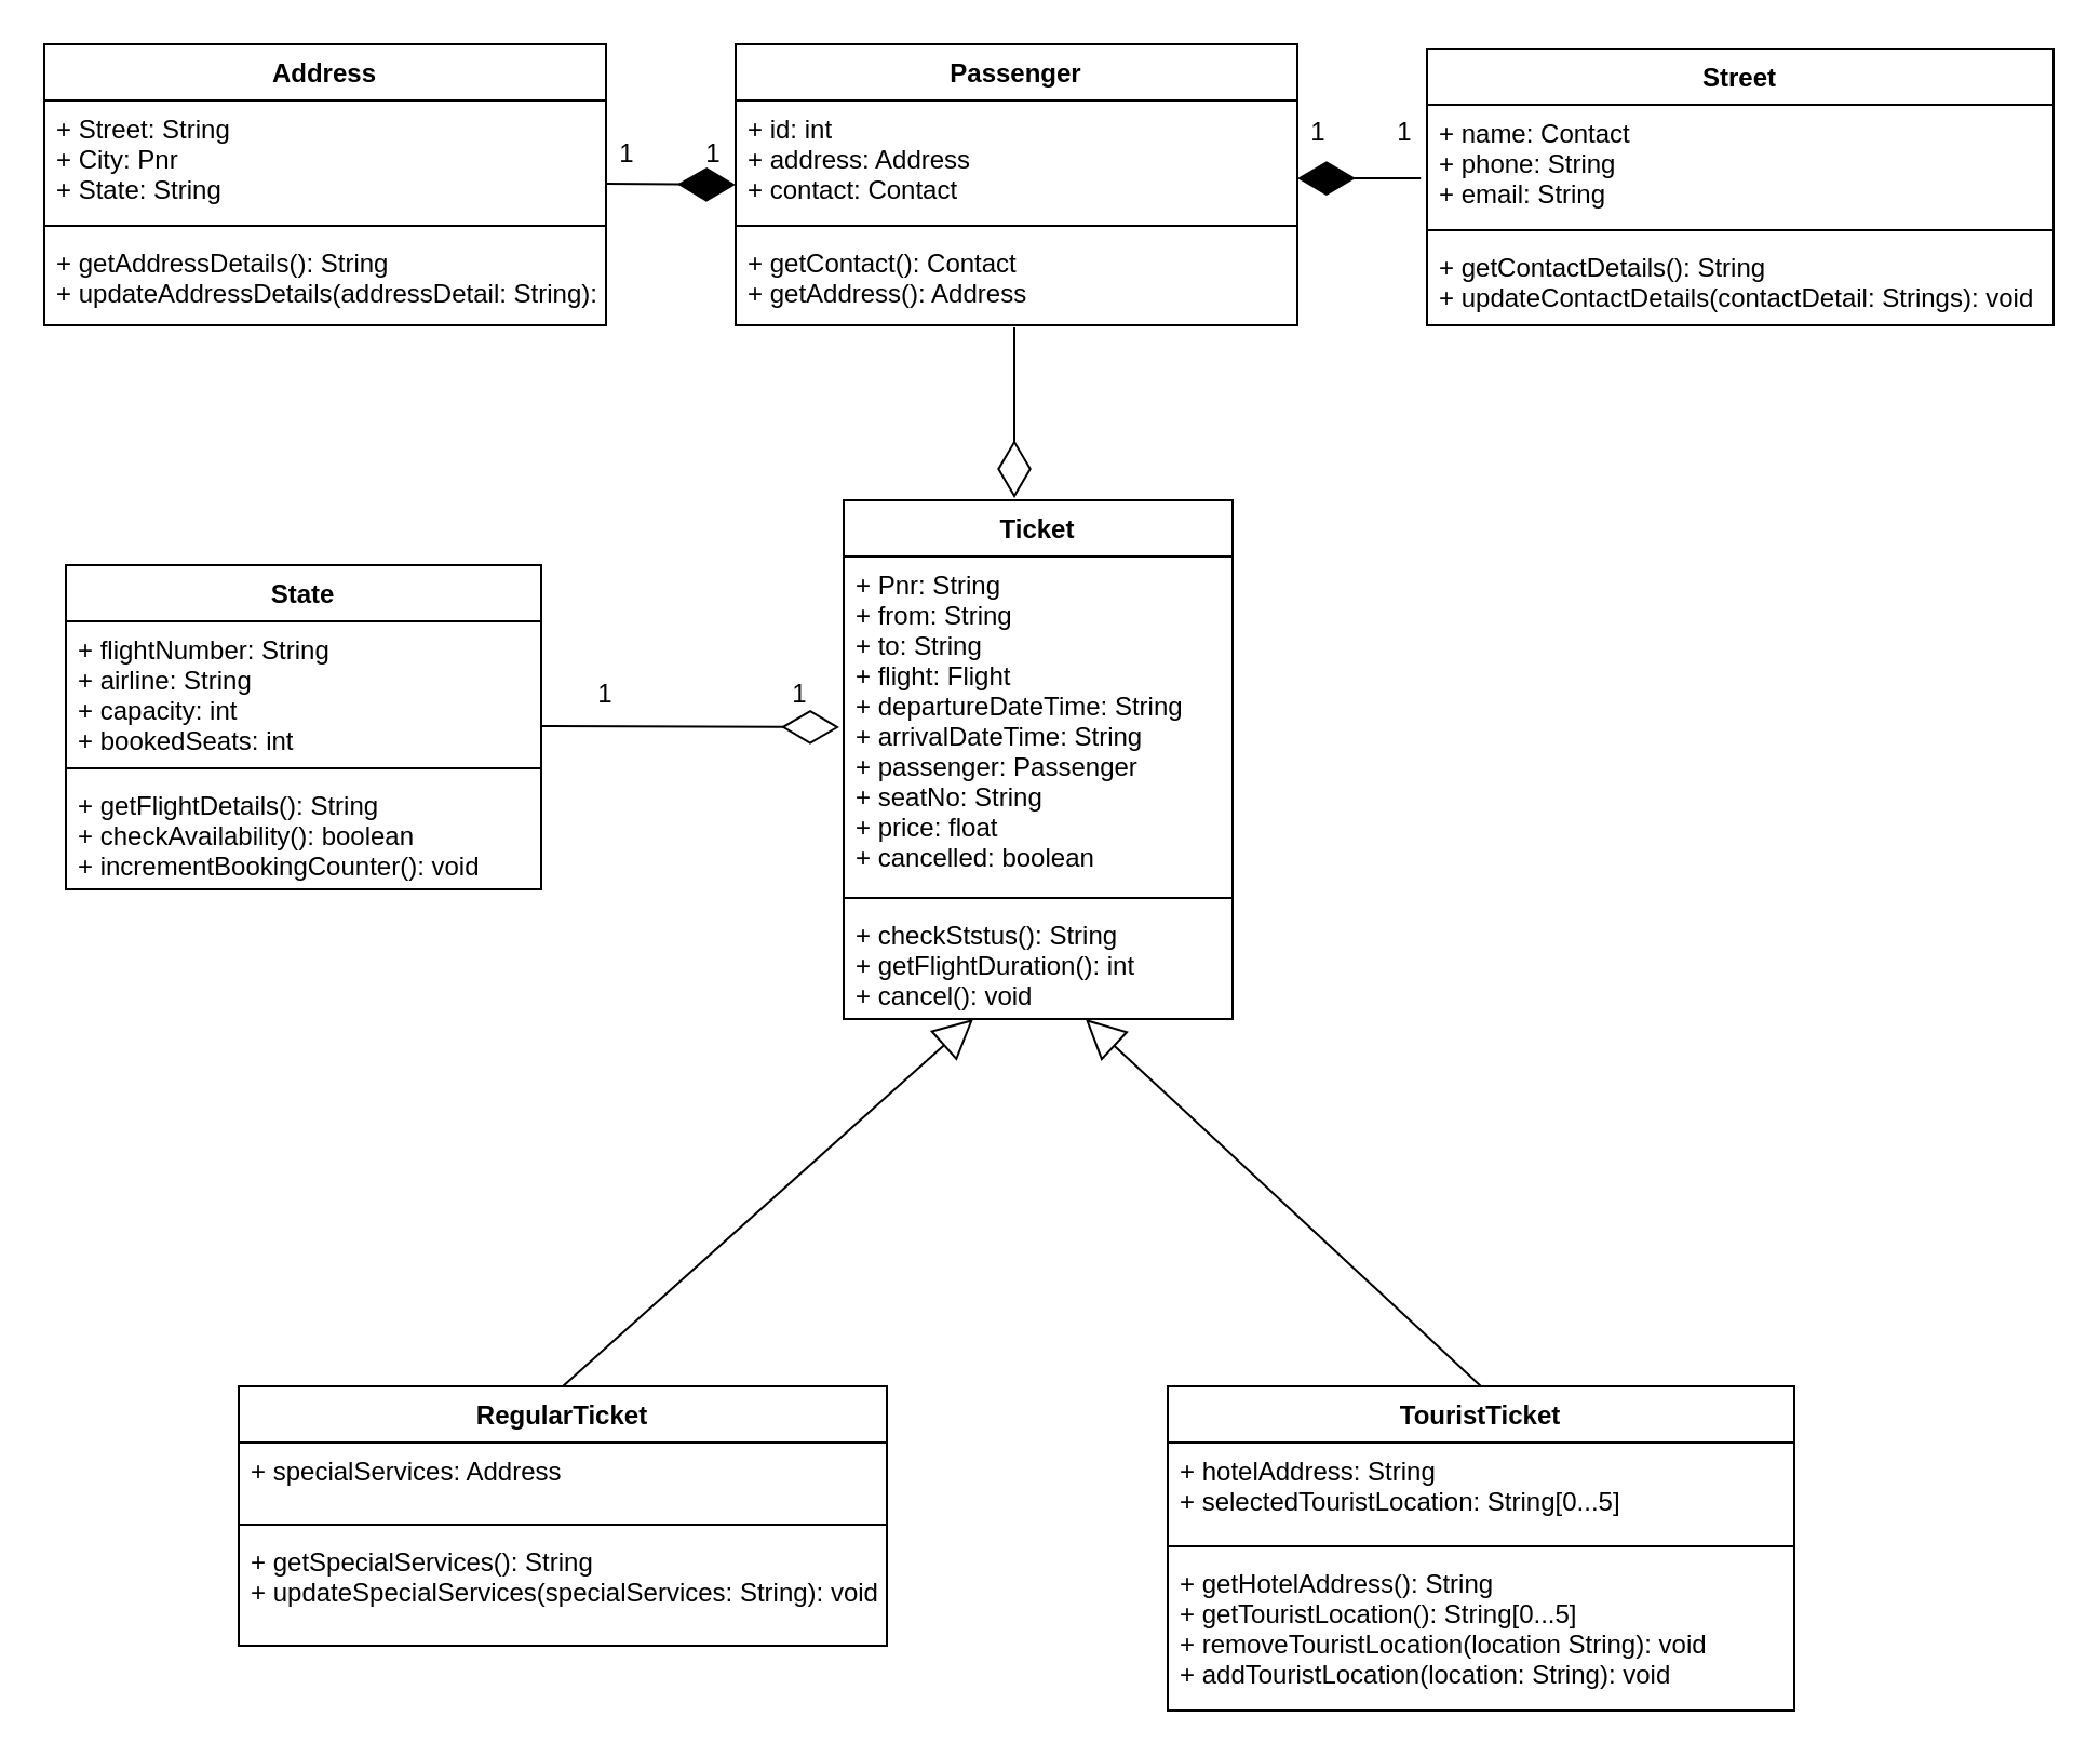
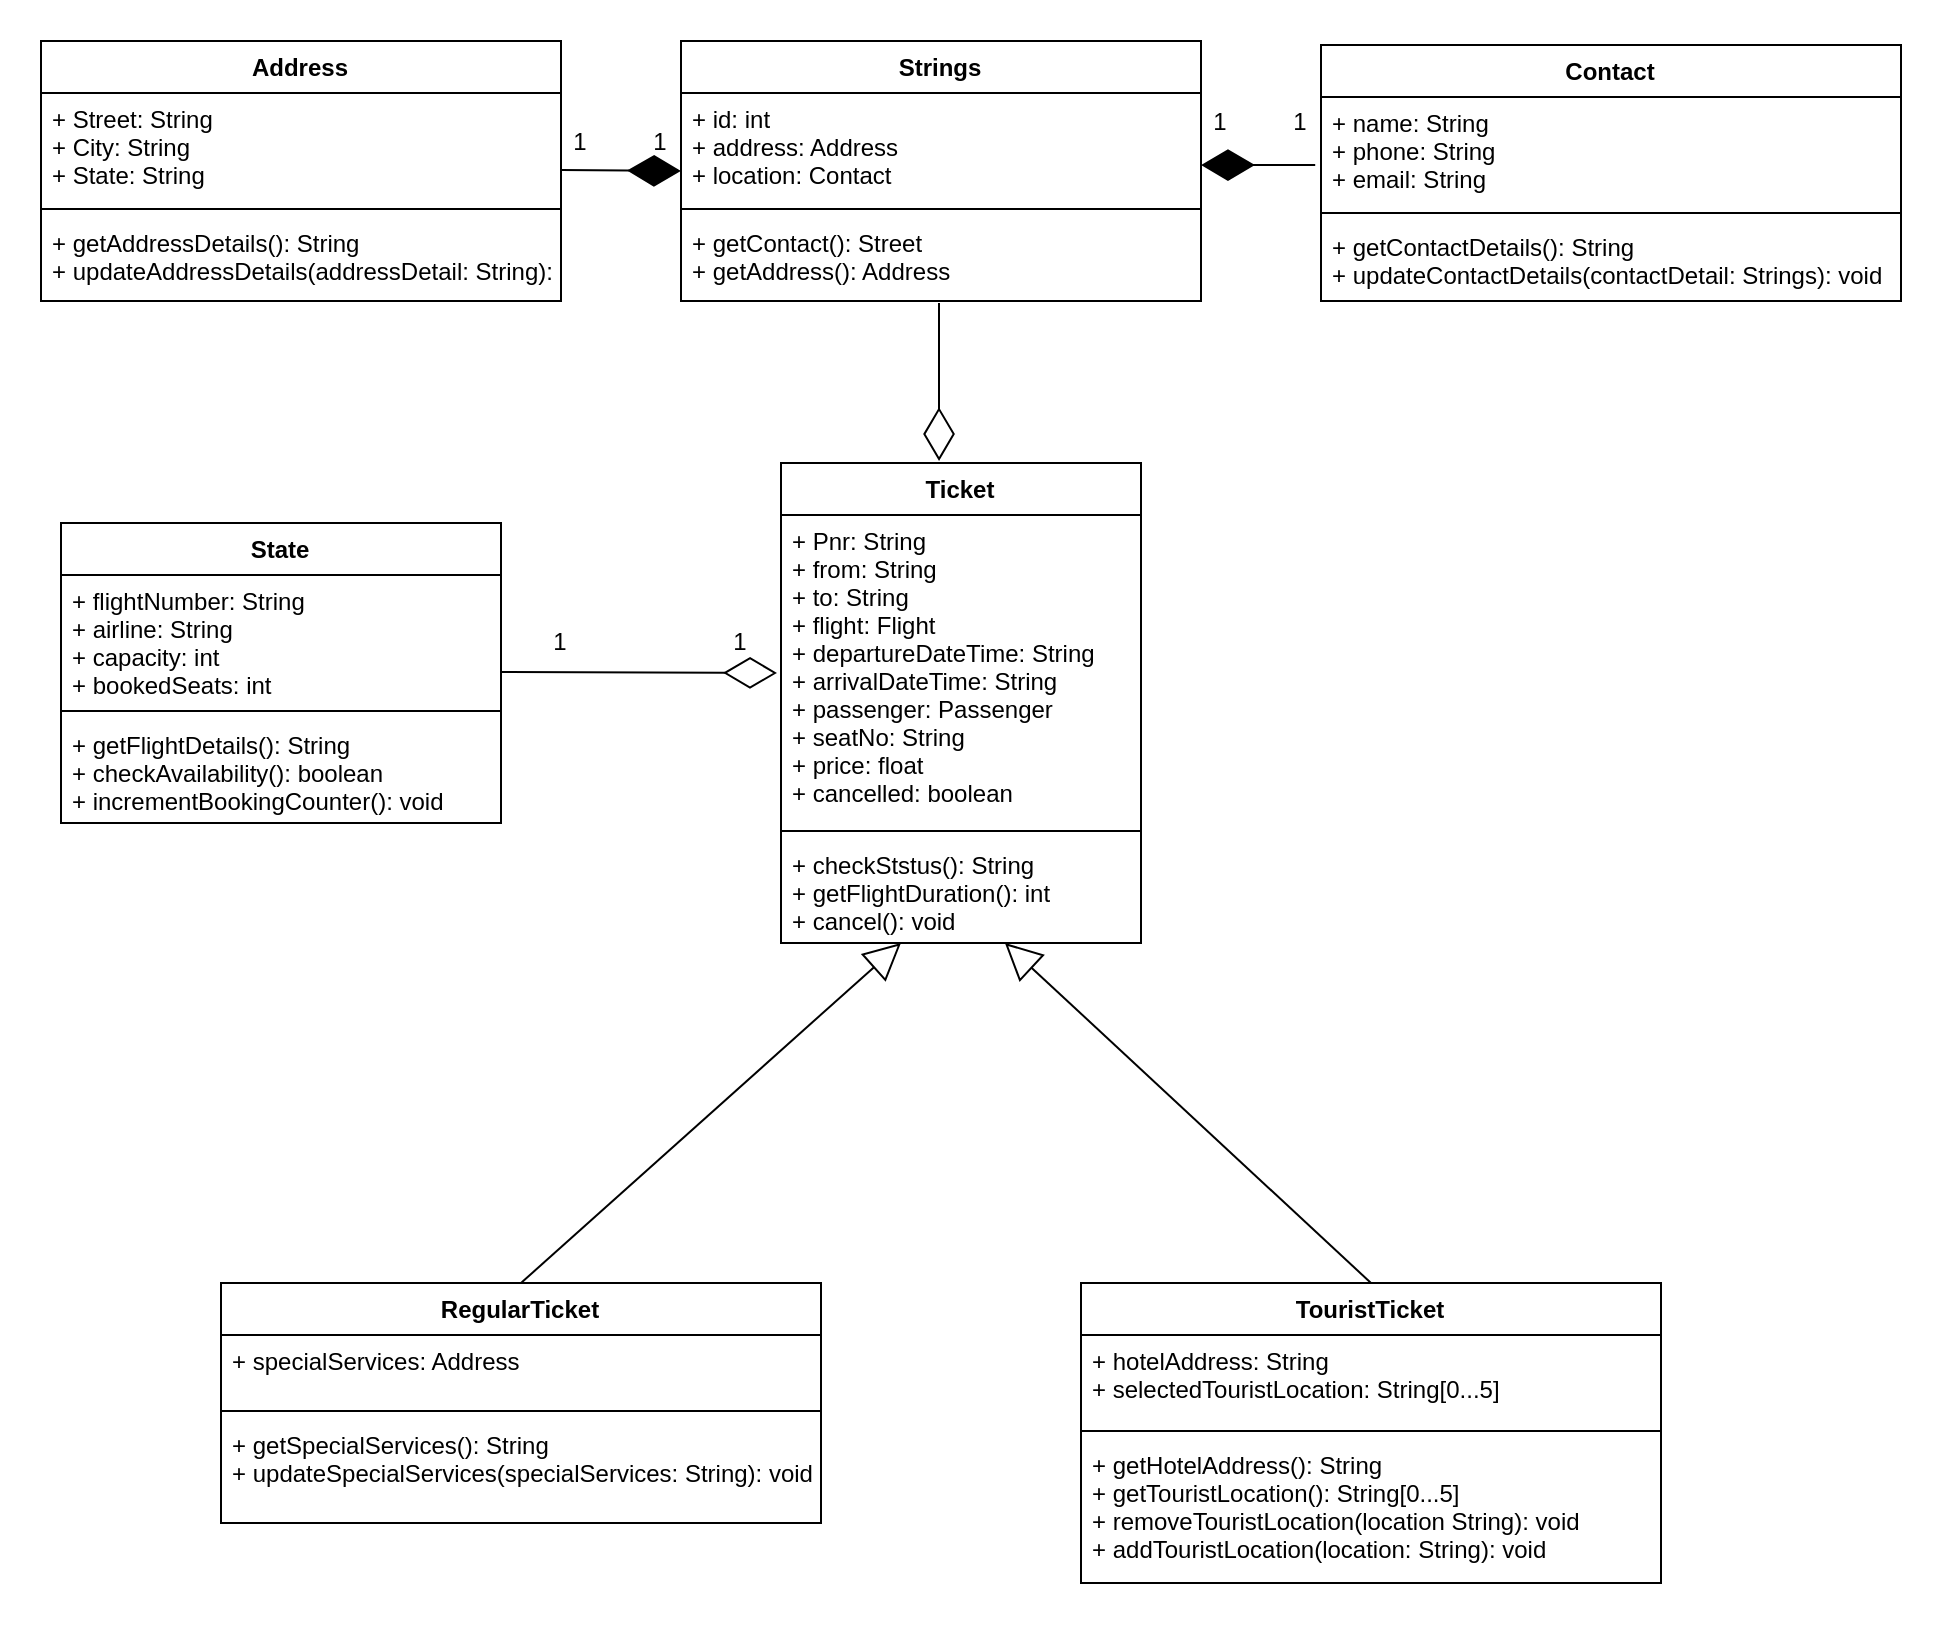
- <mxCell id="14" value="Passenger" style="swimlane;fontStyle=1;align=center;verticalAlign=top;childLayout=stackLayout;horizontal=1;startSize=26;horizontalStack=0;resizeParent=1;resizeParentMax=0;resizeLast=0;collapsible=1;marginBottom=0;" parent="1" vertex="1"><mxGeometry x="340" y="20" width="260" height="130" as="geometry" /></mxCell>
+ <mxCell id="14" value="Strings" style="swimlane;fontStyle=1;align=center;verticalAlign=top;childLayout=stackLayout;horizontal=1;startSize=26;horizontalStack=0;resizeParent=1;resizeParentMax=0;resizeLast=0;collapsible=1;marginBottom=0;" parent="1" vertex="1"><mxGeometry x="340" y="20" width="260" height="130" as="geometry" /></mxCell>
- <mxCell id="18" value="Street" style="swimlane;fontStyle=1;align=center;verticalAlign=top;childLayout=stackLayout;horizontal=1;startSize=26;horizontalStack=0;resizeParent=1;resizeParentMax=0;resizeLast=0;collapsible=1;marginBottom=0;" parent="1" vertex="1"><mxGeometry x="660" y="22" width="290" height="128" as="geometry" /></mxCell>
+ <mxCell id="18" value="Contact" style="swimlane;fontStyle=1;align=center;verticalAlign=top;childLayout=stackLayout;horizontal=1;startSize=26;horizontalStack=0;resizeParent=1;resizeParentMax=0;resizeLast=0;collapsible=1;marginBottom=0;" parent="1" vertex="1"><mxGeometry x="660" y="22" width="290" height="128" as="geometry" /></mxCell>
- <mxCell id="3" value="+ Street: String&#10;+ City: Pnr&#10;+ State: String" style="text;strokeColor=none;fillColor=none;align=left;verticalAlign=top;spacingLeft=4;spacingRight=4;overflow=hidden;rotatable=0;points=[[0,0.5],[1,0.5]];portConstraint=eastwest;" parent="2" vertex="1"><mxGeometry y="26" width="260" height="54" as="geometry" /></mxCell>
+ <mxCell id="3" value="+ Street: String&#10;+ City: String&#10;+ State: String" style="text;strokeColor=none;fillColor=none;align=left;verticalAlign=top;spacingLeft=4;spacingRight=4;overflow=hidden;rotatable=0;points=[[0,0.5],[1,0.5]];portConstraint=eastwest;" parent="2" vertex="1"><mxGeometry y="26" width="260" height="54" as="geometry" /></mxCell>
- <mxCell id="15" value="+ id: int&#10;+ address: Address&#10;+ contact: Contact" style="text;strokeColor=none;fillColor=none;align=left;verticalAlign=top;spacingLeft=4;spacingRight=4;overflow=hidden;rotatable=0;points=[[0,0.5],[1,0.5]];portConstraint=eastwest;" parent="14" vertex="1"><mxGeometry y="26" width="260" height="54" as="geometry" /></mxCell>
+ <mxCell id="15" value="+ id: int&#10;+ address: Address&#10;+ location: Contact" style="text;strokeColor=none;fillColor=none;align=left;verticalAlign=top;spacingLeft=4;spacingRight=4;overflow=hidden;rotatable=0;points=[[0,0.5],[1,0.5]];portConstraint=eastwest;" parent="14" vertex="1"><mxGeometry y="26" width="260" height="54" as="geometry" /></mxCell>
- <mxCell id="19" value="+ name: Contact&#10;+ phone: String&#10;+ email: String" style="text;strokeColor=none;fillColor=none;align=left;verticalAlign=top;spacingLeft=4;spacingRight=4;overflow=hidden;rotatable=0;points=[[0,0.5],[1,0.5]];portConstraint=eastwest;" parent="18" vertex="1"><mxGeometry y="26" width="290" height="54" as="geometry" /></mxCell>
+ <mxCell id="19" value="+ name: String&#10;+ phone: String&#10;+ email: String" style="text;strokeColor=none;fillColor=none;align=left;verticalAlign=top;spacingLeft=4;spacingRight=4;overflow=hidden;rotatable=0;points=[[0,0.5],[1,0.5]];portConstraint=eastwest;" parent="18" vertex="1"><mxGeometry y="26" width="290" height="54" as="geometry" /></mxCell>
- <mxCell id="17" value="+ getContact(): Contact&#10;+ getAddress(): Address" style="text;strokeColor=none;fillColor=none;align=left;verticalAlign=top;spacingLeft=4;spacingRight=4;overflow=hidden;rotatable=0;points=[[0,0.5],[1,0.5]];portConstraint=eastwest;" parent="14" vertex="1"><mxGeometry y="88" width="260" height="42" as="geometry" /></mxCell>
+ <mxCell id="17" value="+ getContact(): Street&#10;+ getAddress(): Address" style="text;strokeColor=none;fillColor=none;align=left;verticalAlign=top;spacingLeft=4;spacingRight=4;overflow=hidden;rotatable=0;points=[[0,0.5],[1,0.5]];portConstraint=eastwest;" parent="14" vertex="1"><mxGeometry y="88" width="260" height="42" as="geometry" /></mxCell>
